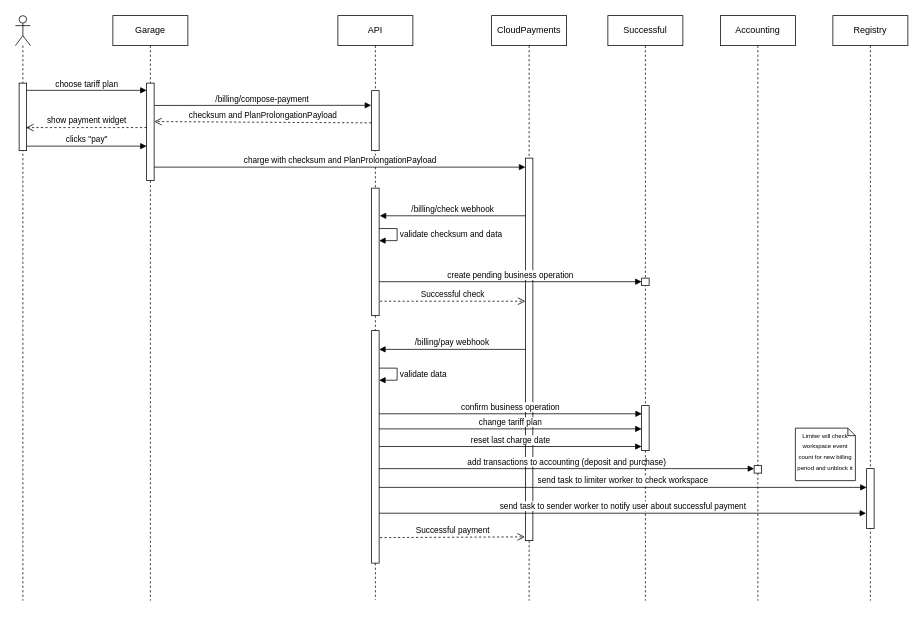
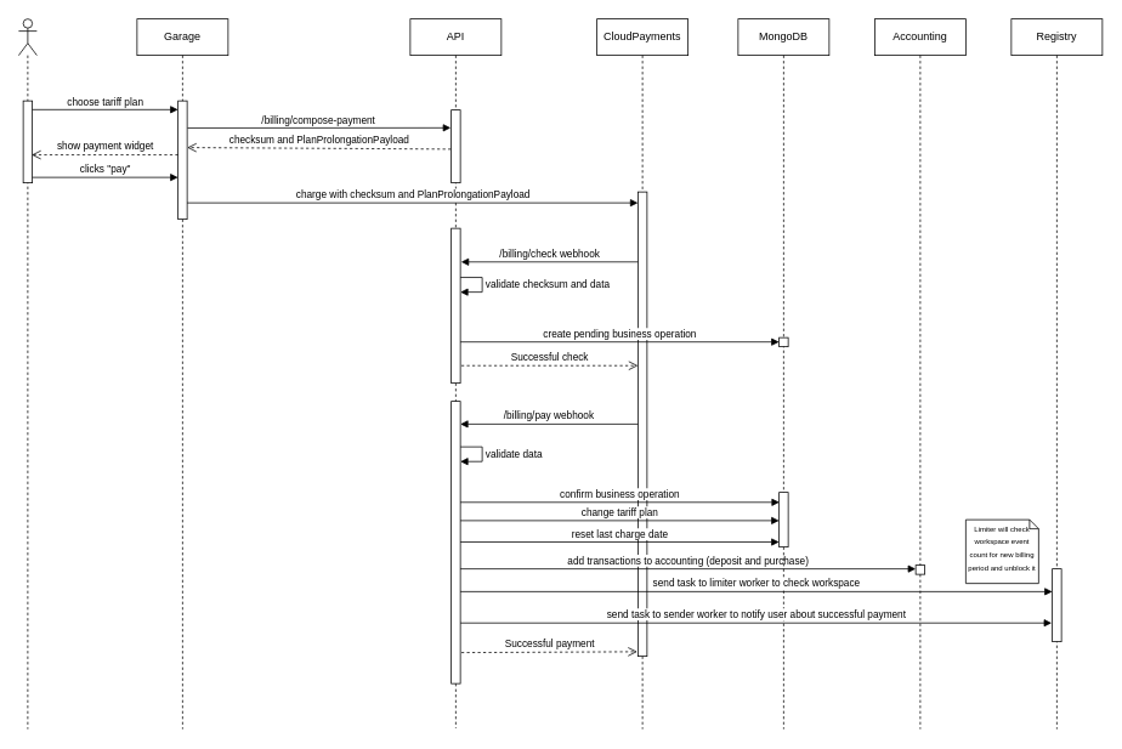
- <mxCell id="23" value="Successful" style="shape=umlLifeline;perimeter=lifelinePerimeter;whiteSpace=wrap;html=1;container=1;collapsible=0;recursiveResize=0;outlineConnect=0;" parent="1" vertex="1"><mxGeometry x="810" y="20" width="100" height="780" as="geometry" /></mxCell>
+ <mxCell id="23" value="MongoDB" style="shape=umlLifeline;perimeter=lifelinePerimeter;whiteSpace=wrap;html=1;container=1;collapsible=0;recursiveResize=0;outlineConnect=0;" parent="1" vertex="1"><mxGeometry x="810" y="20" width="100" height="780" as="geometry" /></mxCell>
